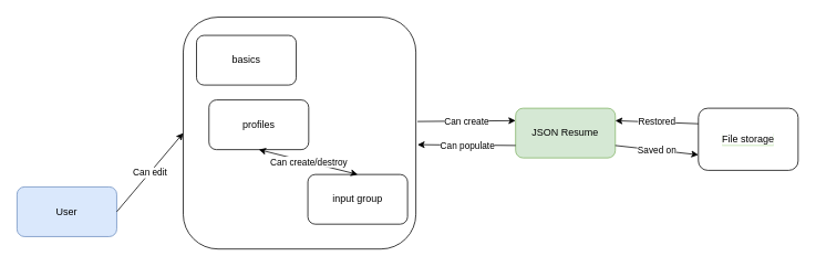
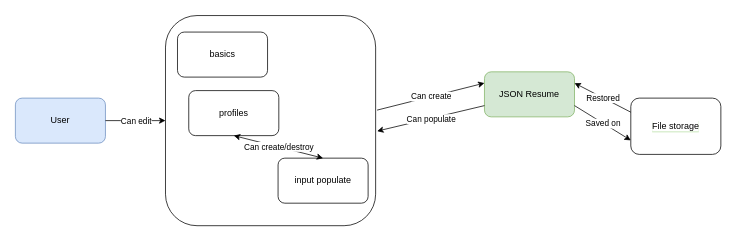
- <mxCell id="3" value="JSON Resume" style="rounded=1;whiteSpace=wrap;html=1;fillColor=#d5e8d4;strokeColor=#82b366;" parent="1" vertex="1"><mxGeometry x="620" y="130" width="120" height="60" as="geometry" /></mxCell>
+ <mxCell id="3" value="JSON Resume" style="rounded=1;whiteSpace=wrap;html=1;fillColor=#d5e8d4;strokeColor=#82b366;" parent="1" vertex="1"><mxGeometry x="645" y="95" width="120" height="60" as="geometry" /></mxCell>
- <mxCell id="18" value="input group" style="rounded=1;whiteSpace=wrap;html=1;" parent="1" vertex="1"><mxGeometry x="370" y="210" width="120" height="60" as="geometry" /></mxCell>
+ <mxCell id="18" value="input populate" style="rounded=1;whiteSpace=wrap;html=1;" parent="1" vertex="1"><mxGeometry x="370" y="210" width="120" height="60" as="geometry" /></mxCell>
- <mxCell id="10" value="User" style="rounded=1;whiteSpace=wrap;html=1;fillColor=#dae8fc;strokeColor=#6c8ebf;" parent="1" vertex="1"><mxGeometry x="20" y="225" width="120" height="60" as="geometry" /></mxCell>
+ <mxCell id="10" value="User" style="rounded=1;whiteSpace=wrap;html=1;fillColor=#dae8fc;strokeColor=#6c8ebf;" parent="1" vertex="1"><mxGeometry x="20" y="130" width="120" height="60" as="geometry" /></mxCell>
